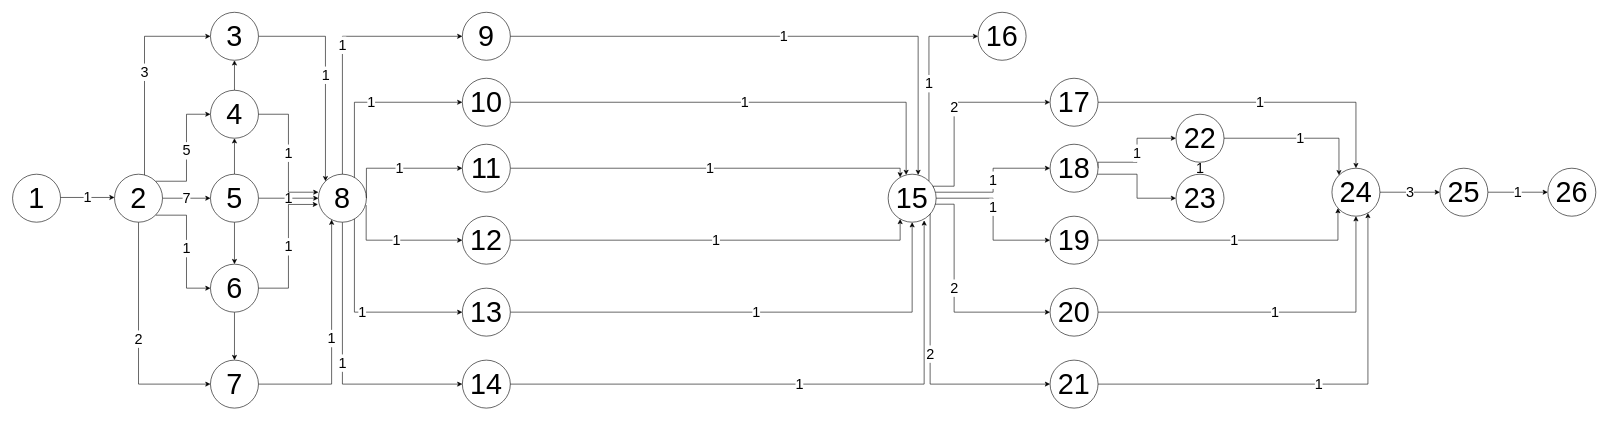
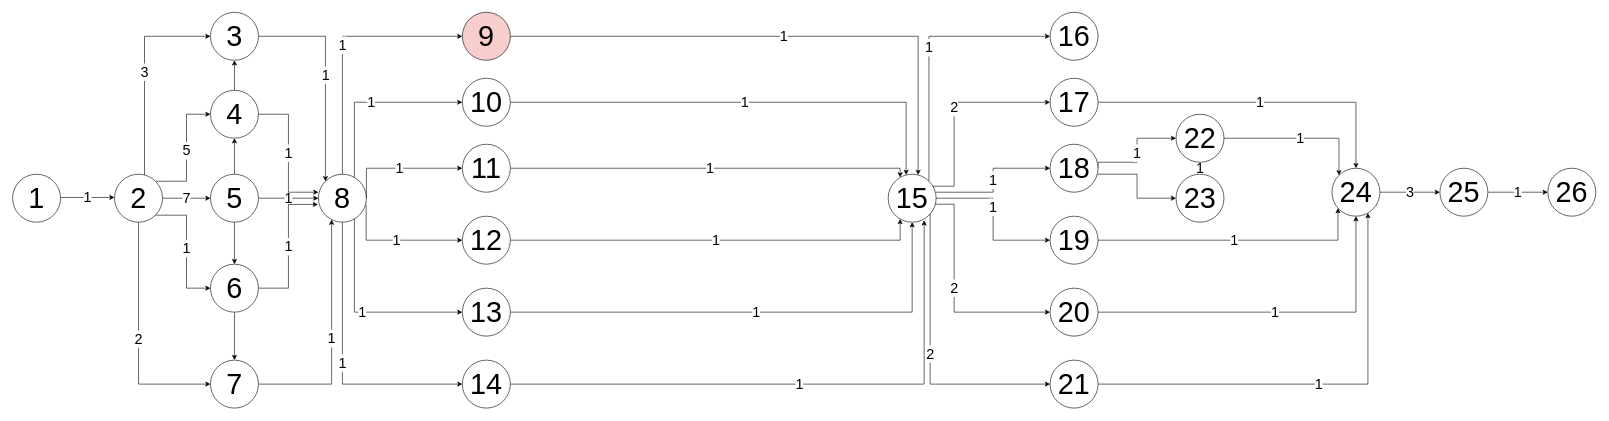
- <mxCell id="37" value="&lt;font style=&quot;font-size: 48px;&quot;&gt;9&lt;/font&gt;" style="ellipse;whiteSpace=wrap;html=1;aspect=fixed;" vertex="1" parent="1"><mxGeometry x="770" y="20" width="80" height="80" as="geometry" /></mxCell>
+ <mxCell id="37" value="&lt;font style=&quot;font-size: 48px;&quot;&gt;9&lt;/font&gt;" style="ellipse;whiteSpace=wrap;html=1;aspect=fixed;fillColor=#f8cecc;" vertex="1" parent="1"><mxGeometry x="770" y="20" width="80" height="80" as="geometry" /></mxCell>
- <mxCell id="12" value="&lt;font style=&quot;font-size: 48px;&quot;&gt;16&lt;/font&gt;" style="ellipse;whiteSpace=wrap;html=1;aspect=fixed;" vertex="1" parent="1"><mxGeometry x="1630" y="20" width="80" height="80" as="geometry" /></mxCell>
+ <mxCell id="12" value="&lt;font style=&quot;font-size: 48px;&quot;&gt;16&lt;/font&gt;" style="ellipse;whiteSpace=wrap;html=1;aspect=fixed;" vertex="1" parent="1"><mxGeometry x="1750" y="20" width="80" height="80" as="geometry" /></mxCell>
